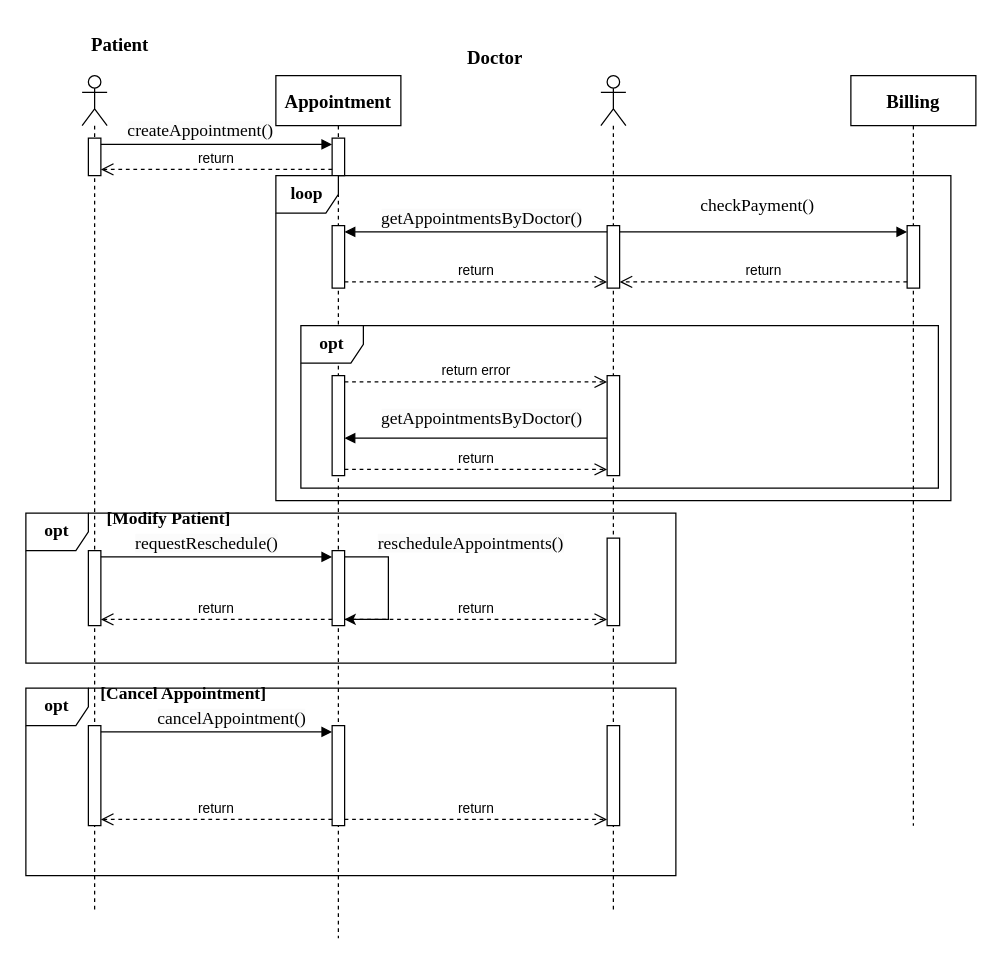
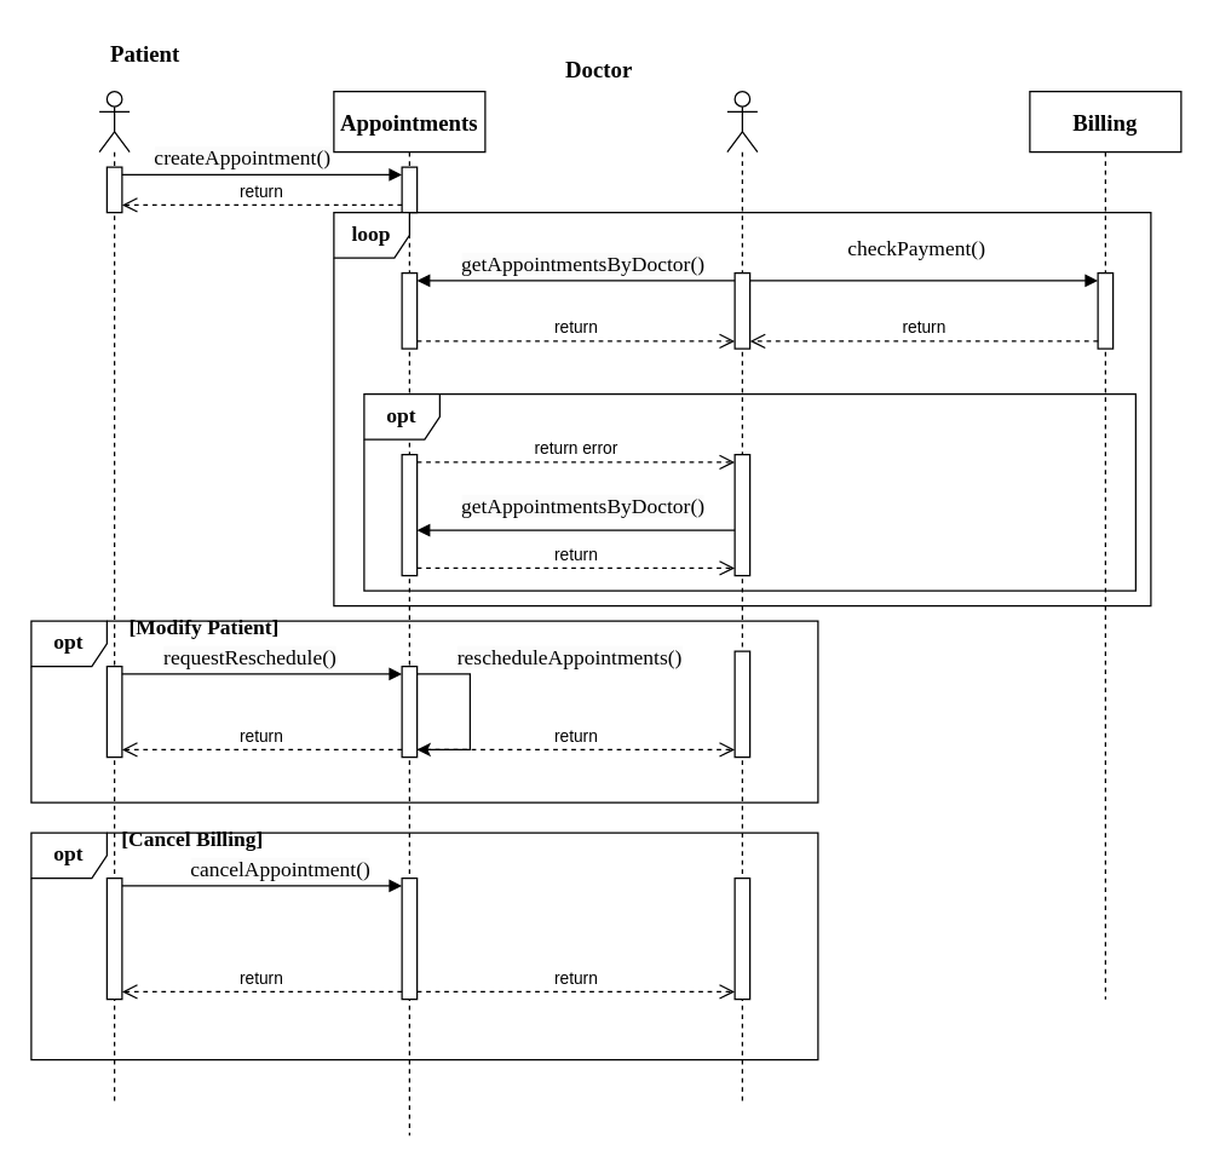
- <mxCell id="11" value="&lt;font size=&quot;1&quot; face=&quot;Times New Roman&quot;&gt;&lt;b style=&quot;font-size: 15px;&quot;&gt;Appointment&lt;/b&gt;&lt;/font&gt;" style="shape=umlLifeline;perimeter=lifelinePerimeter;whiteSpace=wrap;html=1;container=1;dropTarget=0;collapsible=0;recursiveResize=0;outlineConnect=0;portConstraint=eastwest;newEdgeStyle={&quot;curved&quot;:0,&quot;rounded&quot;:0};" parent="1" vertex="1"><mxGeometry x="220" y="60" width="100" height="690" as="geometry" /></mxCell>
+ <mxCell id="11" value="&lt;font size=&quot;1&quot; face=&quot;Times New Roman&quot;&gt;&lt;b style=&quot;font-size: 15px;&quot;&gt;Appointments&lt;/b&gt;&lt;/font&gt;" style="shape=umlLifeline;perimeter=lifelinePerimeter;whiteSpace=wrap;html=1;container=1;dropTarget=0;collapsible=0;recursiveResize=0;outlineConnect=0;portConstraint=eastwest;newEdgeStyle={&quot;curved&quot;:0,&quot;rounded&quot;:0};" parent="1" vertex="1"><mxGeometry x="220" y="60" width="100" height="690" as="geometry" /></mxCell>
- <mxCell id="22" value="[Cancel Appointment]" style="text;whiteSpace=wrap;fontFamily=Times New Roman;fontStyle=1;fontSize=14;" parent="1" vertex="1"><mxGeometry x="77.5" y="540" width="140" height="40" as="geometry" /></mxCell>
+ <mxCell id="22" value="[Cancel Billing]" style="text;whiteSpace=wrap;fontFamily=Times New Roman;fontStyle=1;fontSize=14;" parent="1" vertex="1"><mxGeometry x="77.5" y="540" width="140" height="40" as="geometry" /></mxCell>
